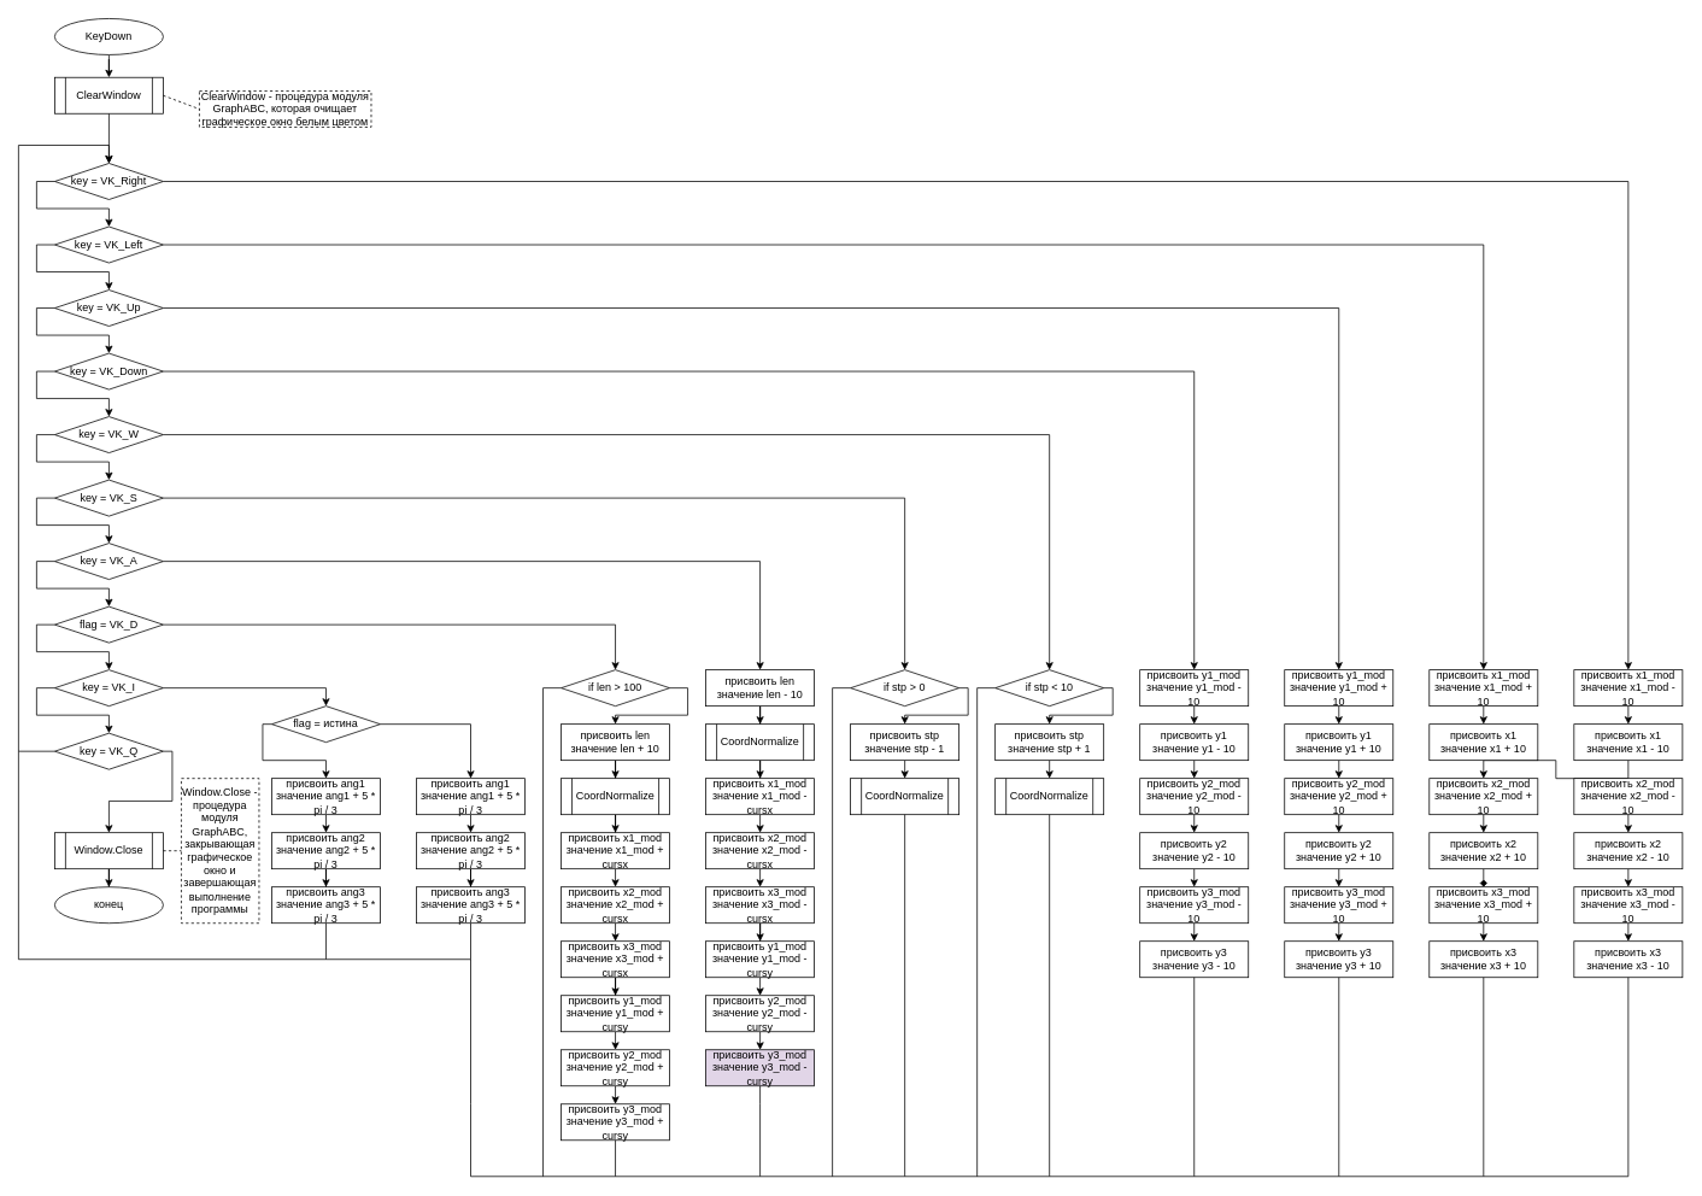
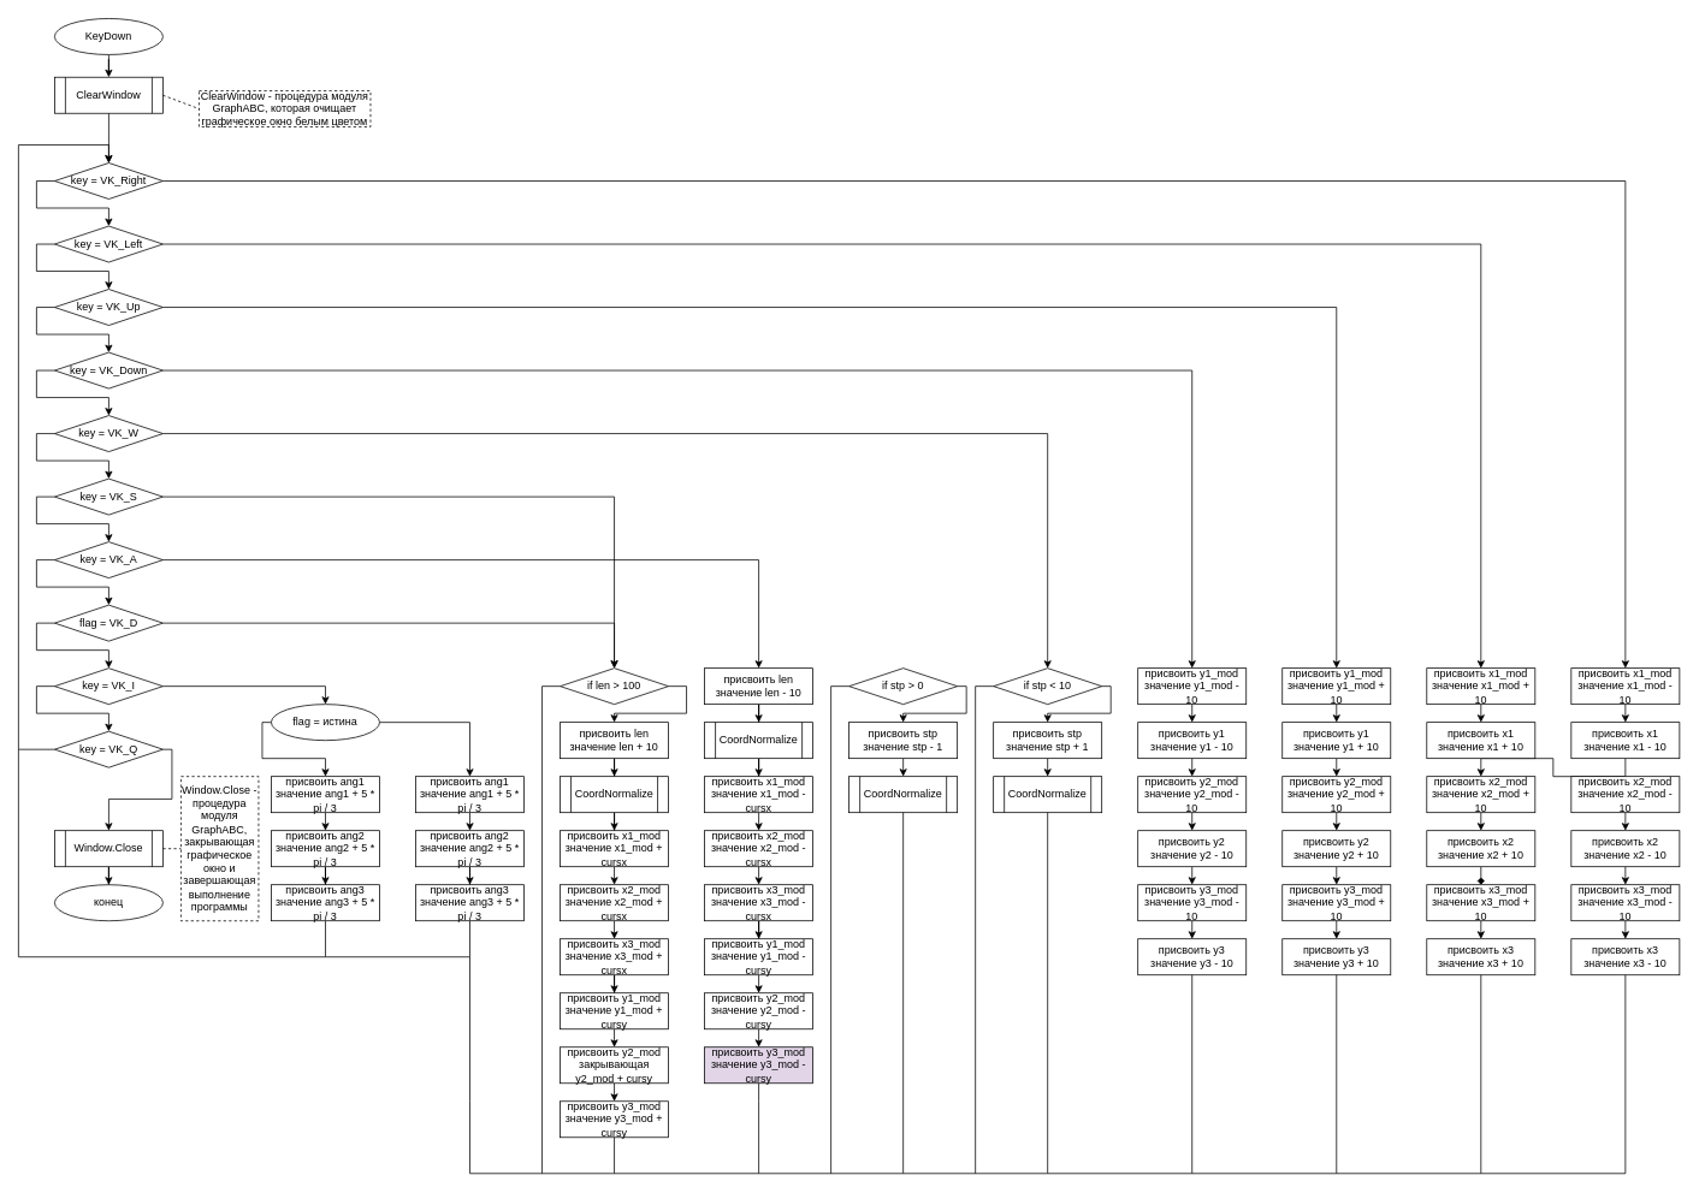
- <mxCell id="21" style="edgeStyle=orthogonalEdgeStyle;rounded=0;orthogonalLoop=1;jettySize=auto;html=1;entryX=0.5;entryY=0;entryDx=0;entryDy=0;" parent="1" source="22" target="92" edge="1"><mxGeometry relative="1" as="geometry" /></mxCell>
+ <mxCell id="21" style="edgeStyle=orthogonalEdgeStyle;rounded=0;orthogonalLoop=1;jettySize=auto;html=1;" parent="1" source="22" target="89" edge="1"><mxGeometry relative="1" as="geometry" /></mxCell>
- <mxCell id="40" value="flag = истина" style="rhombus;whiteSpace=wrap;html=1;" parent="1" vertex="1"><mxGeometry x="300" y="780" width="120" height="40" as="geometry" /></mxCell>
+ <mxCell id="40" value="flag = истина" style="ellipse;whiteSpace=wrap;html=1;" parent="1" vertex="1"><mxGeometry x="300" y="780" width="120" height="40" as="geometry" /></mxCell>
- <mxCell id="69" value="присвоить y2_mod значение y2_mod + cursy" style="rounded=0;whiteSpace=wrap;html=1;" parent="1" vertex="1"><mxGeometry x="620" y="1160" width="120" height="40" as="geometry" /></mxCell>
+ <mxCell id="69" value="присвоить y2_mod закрывающая y2_mod + cursy" style="rounded=0;whiteSpace=wrap;html=1;" parent="1" vertex="1"><mxGeometry x="620" y="1160" width="120" height="40" as="geometry" /></mxCell>
